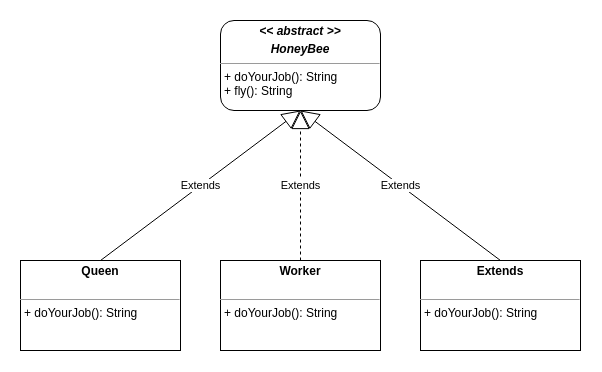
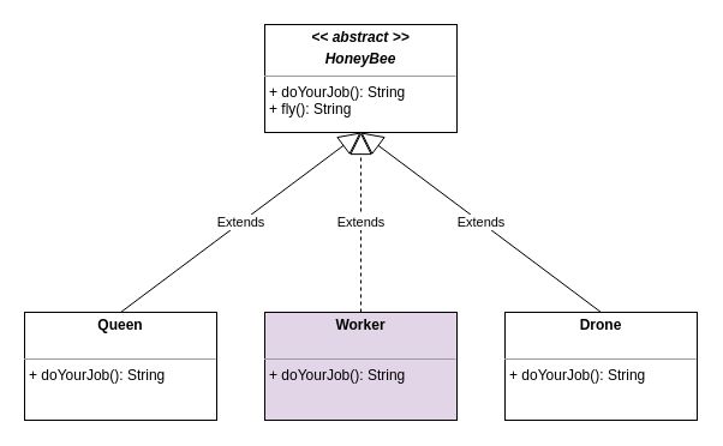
- <mxCell id="2" value="&lt;p style=&quot;margin: 0px ; margin-top: 4px ; text-align: center&quot;&gt;&lt;b&gt;&lt;i&gt;&amp;lt;&amp;lt; abstract &amp;gt;&amp;gt;&lt;/i&gt;&lt;/b&gt;&lt;/p&gt;&lt;p style=&quot;margin: 0px ; margin-top: 4px ; text-align: center&quot;&gt;&lt;b&gt;&lt;i&gt;HoneyBee&lt;/i&gt;&lt;/b&gt;&lt;/p&gt;&lt;hr size=&quot;1&quot;&gt;&lt;p style=&quot;margin: 0px ; margin-left: 4px&quot;&gt;+ doYourJob(): String&lt;/p&gt;&lt;p style=&quot;margin: 0px ; margin-left: 4px&quot;&gt;+ fly(): String&lt;/p&gt;" style="verticalAlign=top;align=left;overflow=fill;fontSize=12;fontFamily=Helvetica;html=1;rounded=1;" parent="1" vertex="1"><mxGeometry x="220" y="20" width="160" height="90" as="geometry" /></mxCell>
+ <mxCell id="2" value="&lt;p style=&quot;margin: 0px ; margin-top: 4px ; text-align: center&quot;&gt;&lt;b&gt;&lt;i&gt;&amp;lt;&amp;lt; abstract &amp;gt;&amp;gt;&lt;/i&gt;&lt;/b&gt;&lt;/p&gt;&lt;p style=&quot;margin: 0px ; margin-top: 4px ; text-align: center&quot;&gt;&lt;b&gt;&lt;i&gt;HoneyBee&lt;/i&gt;&lt;/b&gt;&lt;/p&gt;&lt;hr size=&quot;1&quot;&gt;&lt;p style=&quot;margin: 0px ; margin-left: 4px&quot;&gt;+ doYourJob(): String&lt;/p&gt;&lt;p style=&quot;margin: 0px ; margin-left: 4px&quot;&gt;+ fly(): String&lt;/p&gt;" style="verticalAlign=top;align=left;overflow=fill;fontSize=12;fontFamily=Helvetica;html=1;" parent="1" vertex="1"><mxGeometry x="220" y="20" width="160" height="90" as="geometry" /></mxCell>
- <mxCell id="6" value="&lt;p style=&quot;margin: 0px ; margin-top: 4px ; text-align: center&quot;&gt;&lt;b&gt;Extends&lt;/b&gt;&lt;/p&gt;&lt;p style=&quot;margin: 0px ; margin-left: 4px&quot;&gt;&lt;br&gt;&lt;/p&gt;&lt;hr size=&quot;1&quot;&gt;&lt;p style=&quot;margin: 0px ; margin-left: 4px&quot;&gt;+ doYourJob(): String&lt;br&gt;&lt;/p&gt;" style="verticalAlign=top;align=left;overflow=fill;fontSize=12;fontFamily=Helvetica;html=1;" parent="1" vertex="1"><mxGeometry x="420" y="260" width="160" height="90" as="geometry" /></mxCell>
+ <mxCell id="6" value="&lt;p style=&quot;margin: 0px ; margin-top: 4px ; text-align: center&quot;&gt;&lt;b&gt;Drone&lt;/b&gt;&lt;/p&gt;&lt;p style=&quot;margin: 0px ; margin-left: 4px&quot;&gt;&lt;br&gt;&lt;/p&gt;&lt;hr size=&quot;1&quot;&gt;&lt;p style=&quot;margin: 0px ; margin-left: 4px&quot;&gt;+ doYourJob(): String&lt;br&gt;&lt;/p&gt;" style="verticalAlign=top;align=left;overflow=fill;fontSize=12;fontFamily=Helvetica;html=1;" parent="1" vertex="1"><mxGeometry x="420" y="260" width="160" height="90" as="geometry" /></mxCell>
- <mxCell id="5" value="&lt;p style=&quot;margin: 0px ; margin-top: 4px ; text-align: center&quot;&gt;&lt;b&gt;Worker&lt;/b&gt;&lt;/p&gt;&lt;p style=&quot;margin: 0px ; margin-left: 4px&quot;&gt;&lt;br&gt;&lt;/p&gt;&lt;hr size=&quot;1&quot;&gt;&lt;p style=&quot;margin: 0px ; margin-left: 4px&quot;&gt;+ doYourJob(): String&lt;br&gt;&lt;/p&gt;" style="verticalAlign=top;align=left;overflow=fill;fontSize=12;fontFamily=Helvetica;html=1;" parent="1" vertex="1"><mxGeometry x="220" y="260" width="160" height="90" as="geometry" /></mxCell>
+ <mxCell id="5" value="&lt;p style=&quot;margin: 0px ; margin-top: 4px ; text-align: center&quot;&gt;&lt;b&gt;Worker&lt;/b&gt;&lt;/p&gt;&lt;p style=&quot;margin: 0px ; margin-left: 4px&quot;&gt;&lt;br&gt;&lt;/p&gt;&lt;hr size=&quot;1&quot;&gt;&lt;p style=&quot;margin: 0px ; margin-left: 4px&quot;&gt;+ doYourJob(): String&lt;br&gt;&lt;/p&gt;" style="verticalAlign=top;align=left;overflow=fill;fontSize=12;fontFamily=Helvetica;html=1;fillColor=#e1d5e7;" parent="1" vertex="1"><mxGeometry x="220" y="260" width="160" height="90" as="geometry" /></mxCell>
